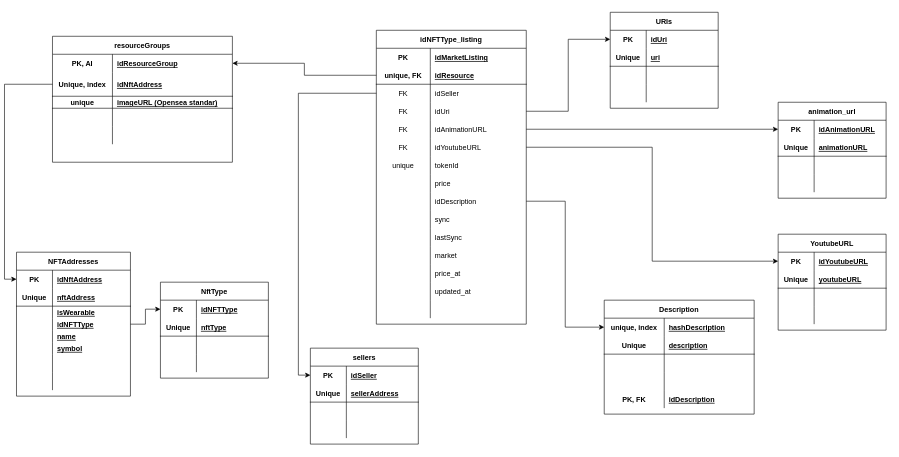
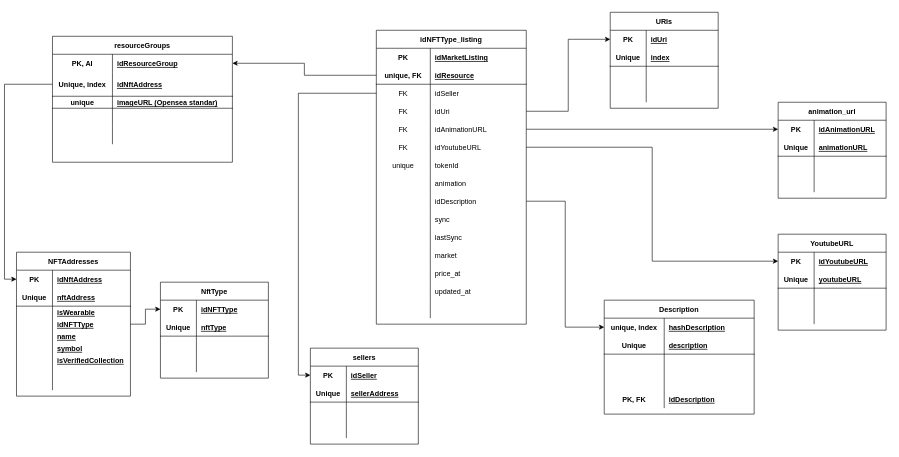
- <mxCell id="21" value="uri" style="shape=partialRectangle;connectable=0;fillColor=none;top=0;left=0;bottom=0;right=0;align=left;spacingLeft=6;fontStyle=5;overflow=hidden;" vertex="1" parent="19"><mxGeometry x="60" width="120" height="30" as="geometry"><mxRectangle width="120" height="30" as="alternateBounds" /></mxGeometry></mxCell>
+ <mxCell id="21" value="index" style="shape=partialRectangle;connectable=0;fillColor=none;top=0;left=0;bottom=0;right=0;align=left;spacingLeft=6;fontStyle=5;overflow=hidden;" vertex="1" parent="19"><mxGeometry x="60" width="120" height="30" as="geometry"><mxRectangle width="120" height="30" as="alternateBounds" /></mxGeometry></mxCell>
- <mxCell id="81" value="price" style="shape=partialRectangle;connectable=0;fillColor=none;top=0;left=0;bottom=0;right=0;align=left;spacingLeft=6;overflow=hidden;" vertex="1" parent="79"><mxGeometry x="90" width="160" height="30" as="geometry"><mxRectangle width="160" height="30" as="alternateBounds" /></mxGeometry></mxCell>
+ <mxCell id="81" value="animation" style="shape=partialRectangle;connectable=0;fillColor=none;top=0;left=0;bottom=0;right=0;align=left;spacingLeft=6;overflow=hidden;" vertex="1" parent="79"><mxGeometry x="90" width="160" height="30" as="geometry"><mxRectangle width="160" height="30" as="alternateBounds" /></mxGeometry></mxCell>
+ <mxCell id="178" value="isVerifiedCollection" style="shape=partialRectangle;connectable=0;fillColor=none;top=0;left=0;bottom=0;right=0;align=left;spacingLeft=6;fontStyle=5;overflow=hidden;" vertex="1" parent="1"><mxGeometry x="80" y="590" width="120" height="20" as="geometry"><mxRectangle width="120" height="20" as="alternateBounds" /></mxGeometry></mxCell>
